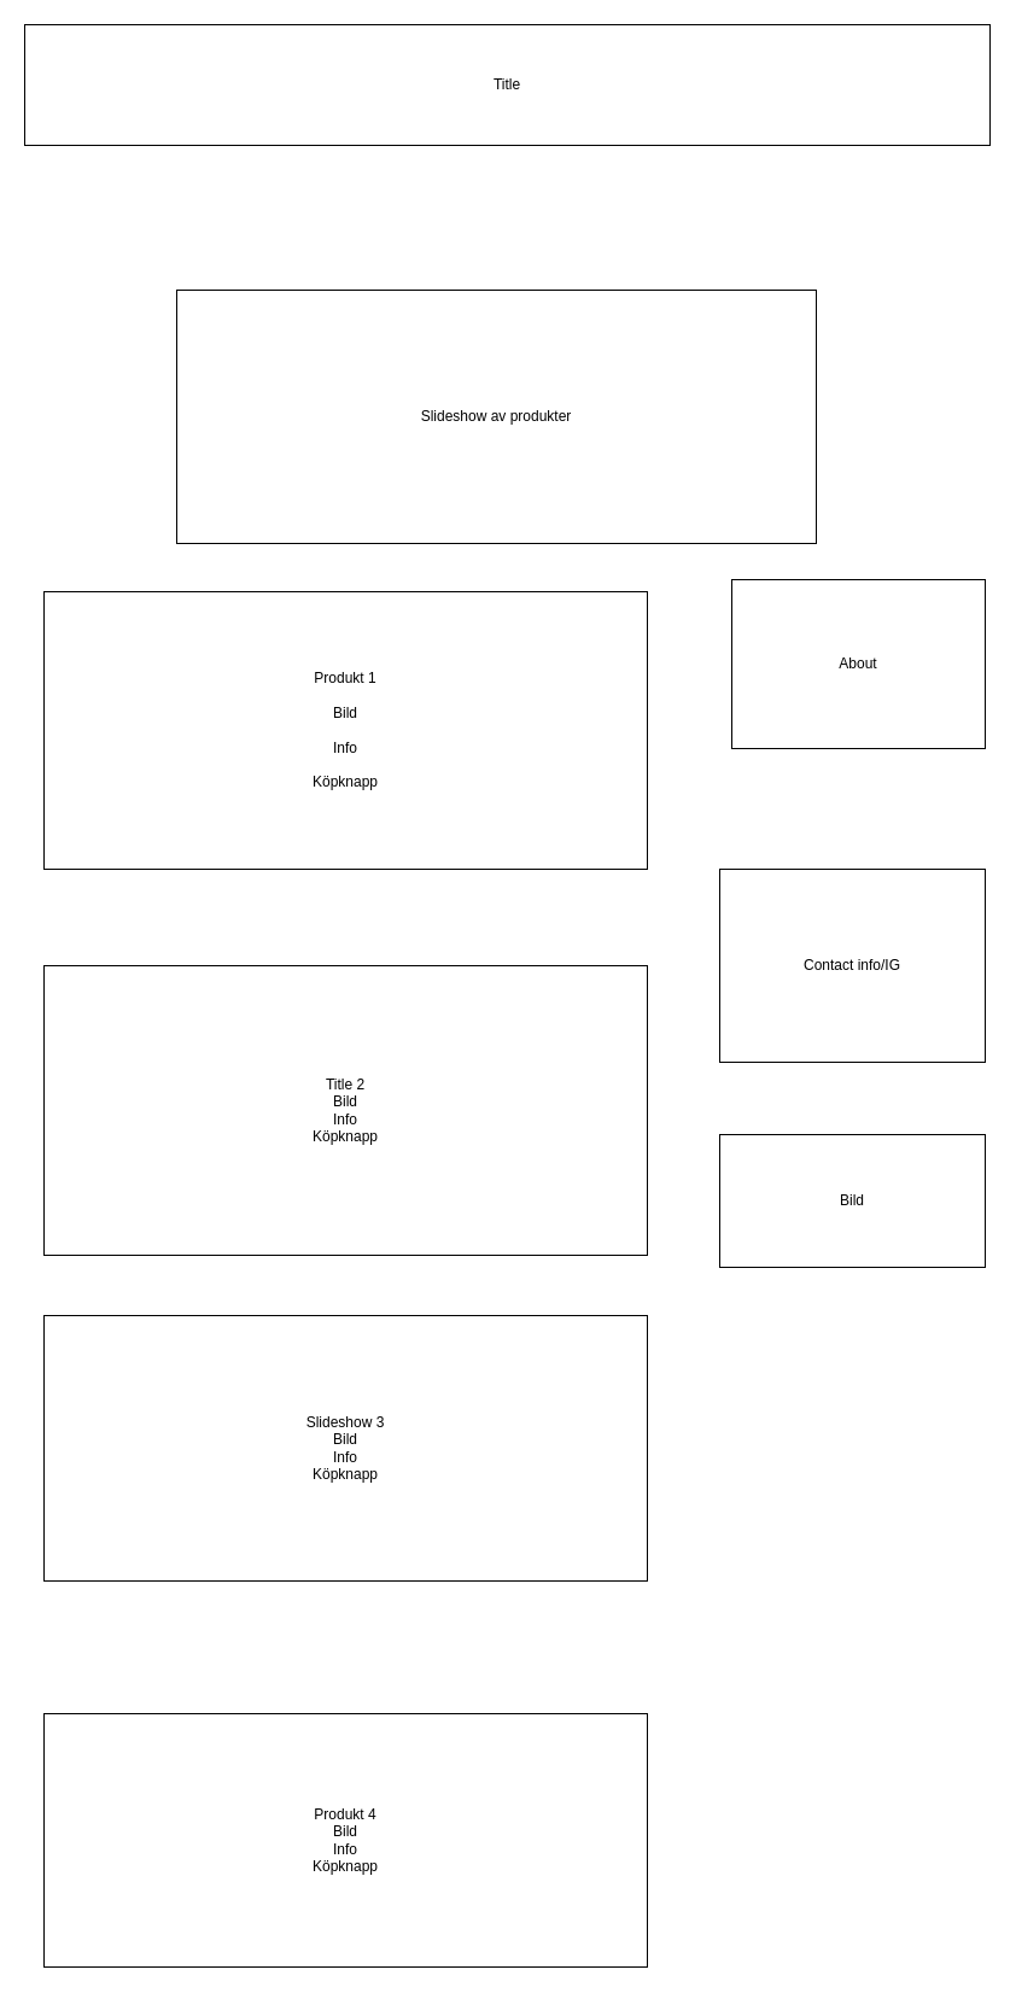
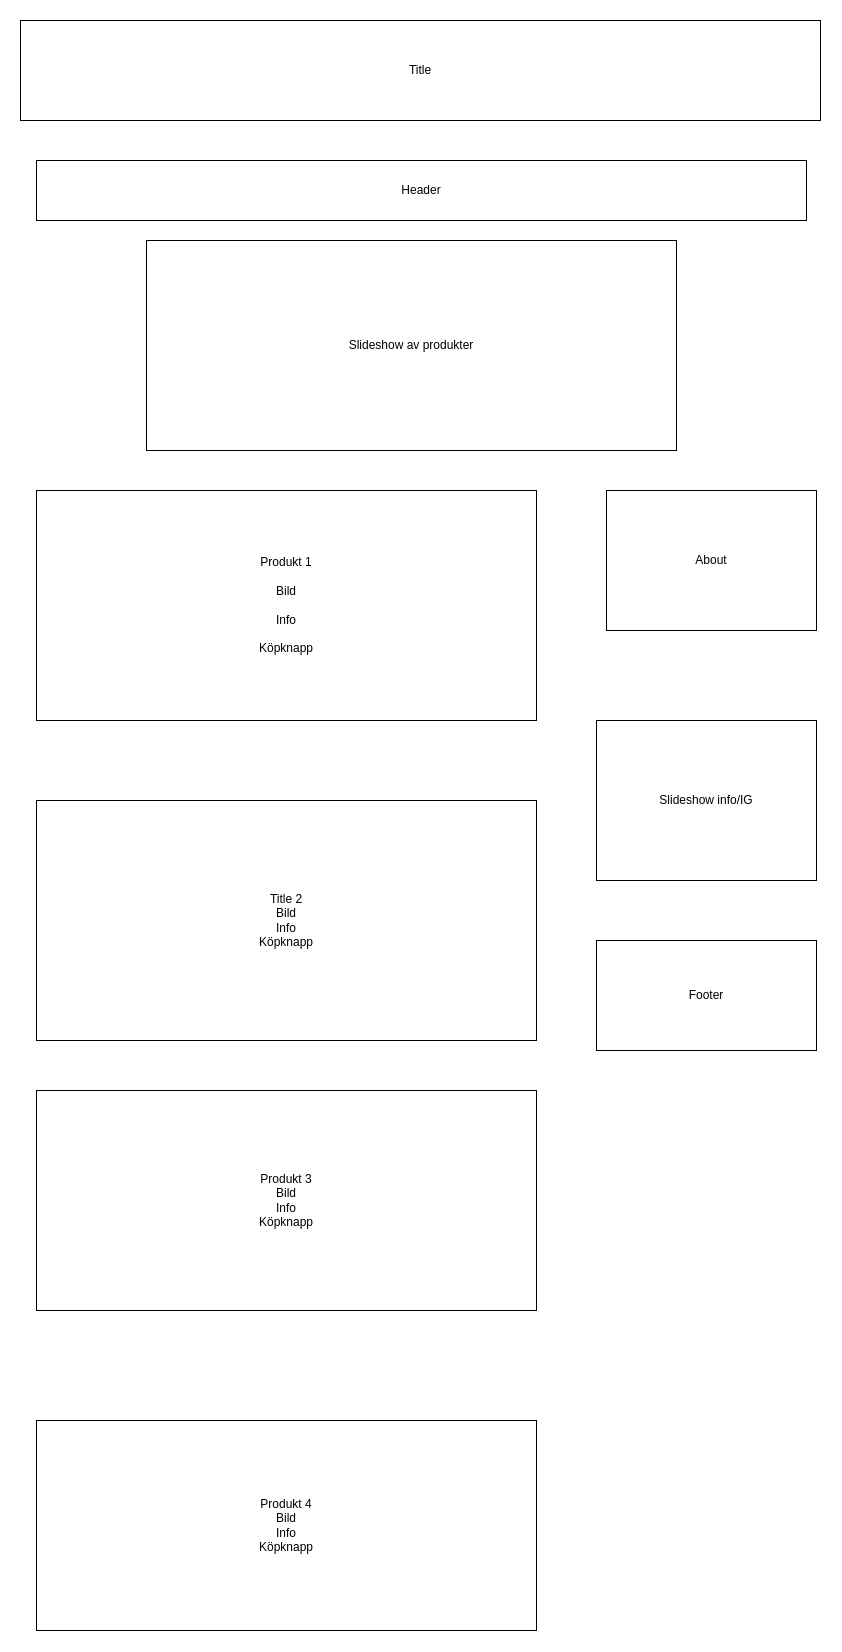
+ <mxCell id="3" value="Header" style="rounded=0;whiteSpace=wrap;html=1;" vertex="1" parent="1"><mxGeometry x="36" y="160" width="770" height="60" as="geometry" /></mxCell>
- <mxCell id="9" value="About" style="rounded=0;whiteSpace=wrap;html=1;" vertex="1" parent="1"><mxGeometry x="606" y="480" width="210" height="140" as="geometry" /></mxCell>
+ <mxCell id="9" value="About" style="rounded=0;whiteSpace=wrap;html=1;" vertex="1" parent="1"><mxGeometry x="606" y="490" width="210" height="140" as="geometry" /></mxCell>
- <mxCell id="10" value="Contact info/IG" style="rounded=0;whiteSpace=wrap;html=1;" vertex="1" parent="1"><mxGeometry x="596" y="720" width="220" height="160" as="geometry" /></mxCell>
+ <mxCell id="10" value="Slideshow info/IG" style="rounded=0;whiteSpace=wrap;html=1;" vertex="1" parent="1"><mxGeometry x="596" y="720" width="220" height="160" as="geometry" /></mxCell>
- <mxCell id="11" value="Bild" style="rounded=0;whiteSpace=wrap;html=1;" vertex="1" parent="1"><mxGeometry x="596" y="940" width="220" height="110" as="geometry" /></mxCell>
+ <mxCell id="11" value="Footer" style="rounded=0;whiteSpace=wrap;html=1;" vertex="1" parent="1"><mxGeometry x="596" y="940" width="220" height="110" as="geometry" /></mxCell>
- <mxCell id="7" value="&lt;div&gt;Slideshow 3&lt;/div&gt;&lt;div&gt;Bild&lt;/div&gt;&lt;div&gt;Info&lt;/div&gt;&lt;div&gt;Köpknapp&lt;br&gt;&lt;/div&gt;" style="rounded=0;whiteSpace=wrap;html=1;" vertex="1" parent="1"><mxGeometry x="36" y="1090" width="500" height="220" as="geometry" /></mxCell>
+ <mxCell id="7" value="&lt;div&gt;Produkt 3&lt;/div&gt;&lt;div&gt;Bild&lt;/div&gt;&lt;div&gt;Info&lt;/div&gt;&lt;div&gt;Köpknapp&lt;br&gt;&lt;/div&gt;" style="rounded=0;whiteSpace=wrap;html=1;" vertex="1" parent="1"><mxGeometry x="36" y="1090" width="500" height="220" as="geometry" /></mxCell>
